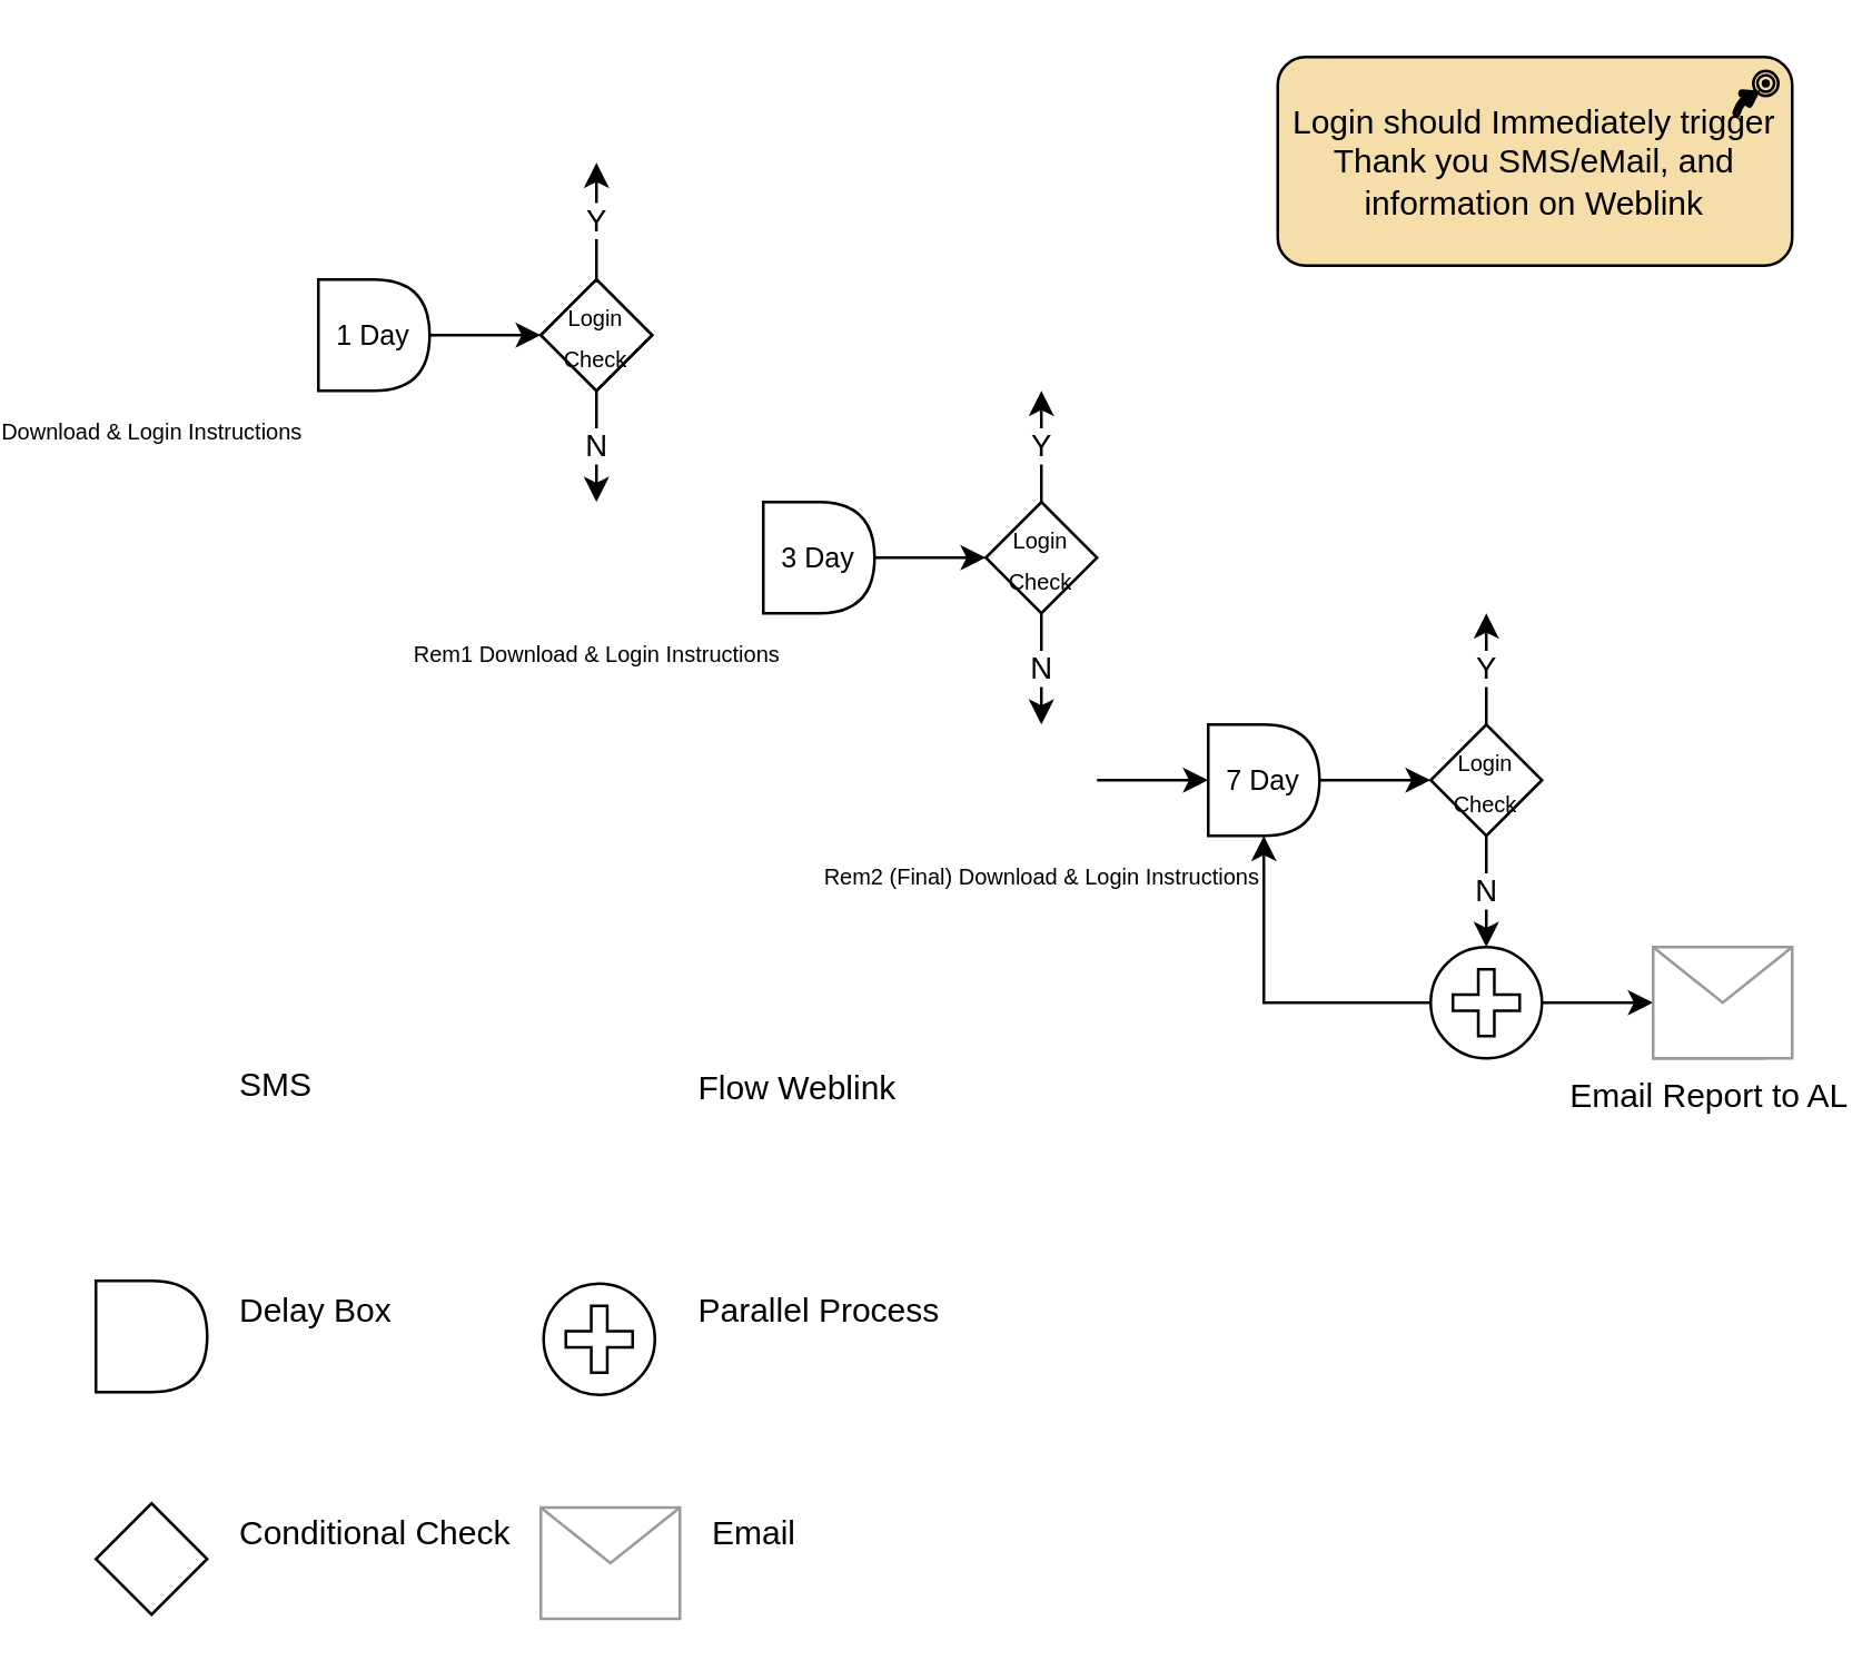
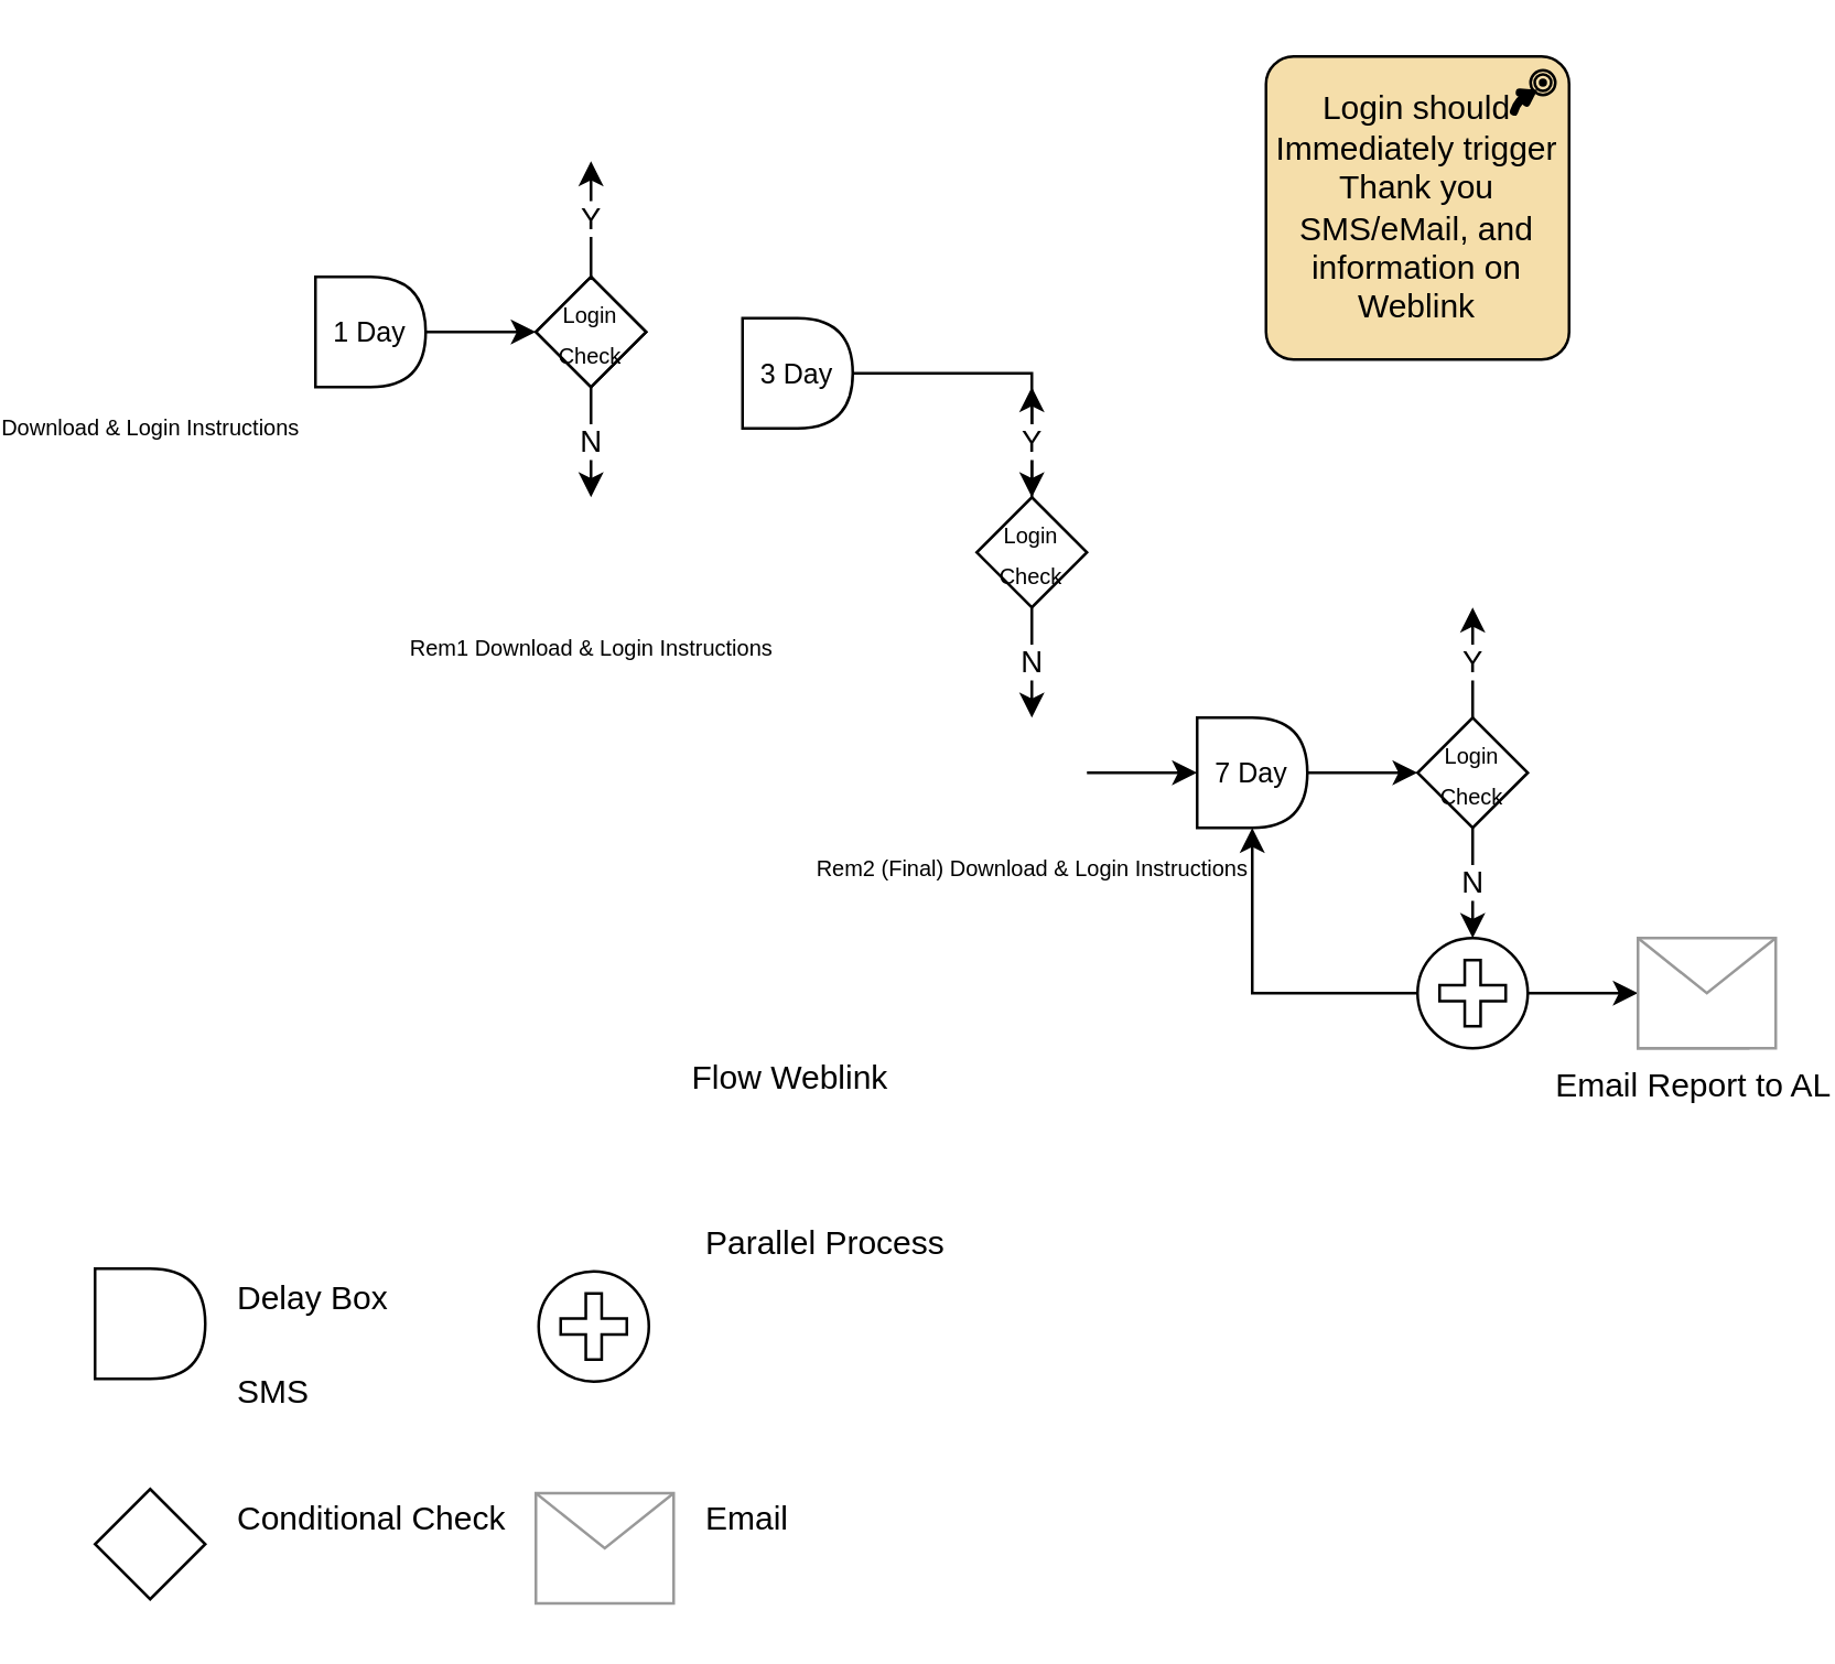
- <mxCell id="13" value="Login should Immediately trigger Thank you SMS/eMail, and information on Weblink " parent="1" style="html=1;outlineConnect=0;whiteSpace=wrap;fillColor=#F5DEAA;strokeColor=#000000;shape=mxgraph.archimate3.application;appType=course;archiType=rounded;" vertex="1"><mxGeometry as="geometry" height="75" width="185" y="20" x="445" /></mxCell>
+ <mxCell id="13" value="Login should Immediately trigger Thank you SMS/eMail, and information on Weblink " parent="1" style="html=1;outlineConnect=0;whiteSpace=wrap;fillColor=#F5DEAA;strokeColor=#000000;shape=mxgraph.archimate3.application;appType=course;archiType=rounded;" vertex="1"><mxGeometry x="445" y="20" as="geometry" height="110" width="110" /></mxCell>
- <mxCell id="12" value="&lt;font style=&quot;font-size: 10px&quot;&gt;3&amp;nbsp;Day&lt;/font&gt;" parent="1" style="shape=delay;whiteSpace=wrap;html=1;" vertex="1"><mxGeometry as="geometry" height="40" width="40" y="180" x="260" /></mxCell>
+ <mxCell id="12" value="&lt;font style=&quot;font-size: 10px&quot;&gt;3&amp;nbsp;Day&lt;/font&gt;" parent="1" style="shape=delay;whiteSpace=wrap;html=1;" vertex="1"><mxGeometry x="255" y="115" as="geometry" height="40" width="40" /></mxCell>
- <mxCell id="32" value="SMS" parent="1" style="text;html=1;resizable=0;points=[];autosize=1;align=left;verticalAlign=top;spacingTop=-4;" vertex="1"><mxGeometry as="geometry" height="20" width="40" y="380" x="70" /></mxCell>
+ <mxCell id="32" value="SMS" parent="1" style="text;html=1;resizable=0;points=[];autosize=1;align=left;verticalAlign=top;spacingTop=-4;" vertex="1"><mxGeometry x="70" y="495" as="geometry" height="20" width="40" /></mxCell>
- <mxCell id="40" value="Parallel Process" parent="1" style="text;html=1;resizable=0;points=[];autosize=1;align=left;verticalAlign=top;spacingTop=-4;" vertex="1"><mxGeometry as="geometry" height="20" width="100" y="460.5" x="235" /></mxCell>
+ <mxCell id="40" value="Parallel Process" parent="1" style="text;html=1;resizable=0;points=[];autosize=1;align=left;verticalAlign=top;spacingTop=-4;" vertex="1"><mxGeometry x="240" y="440.5" as="geometry" height="20" width="100" /></mxCell>
